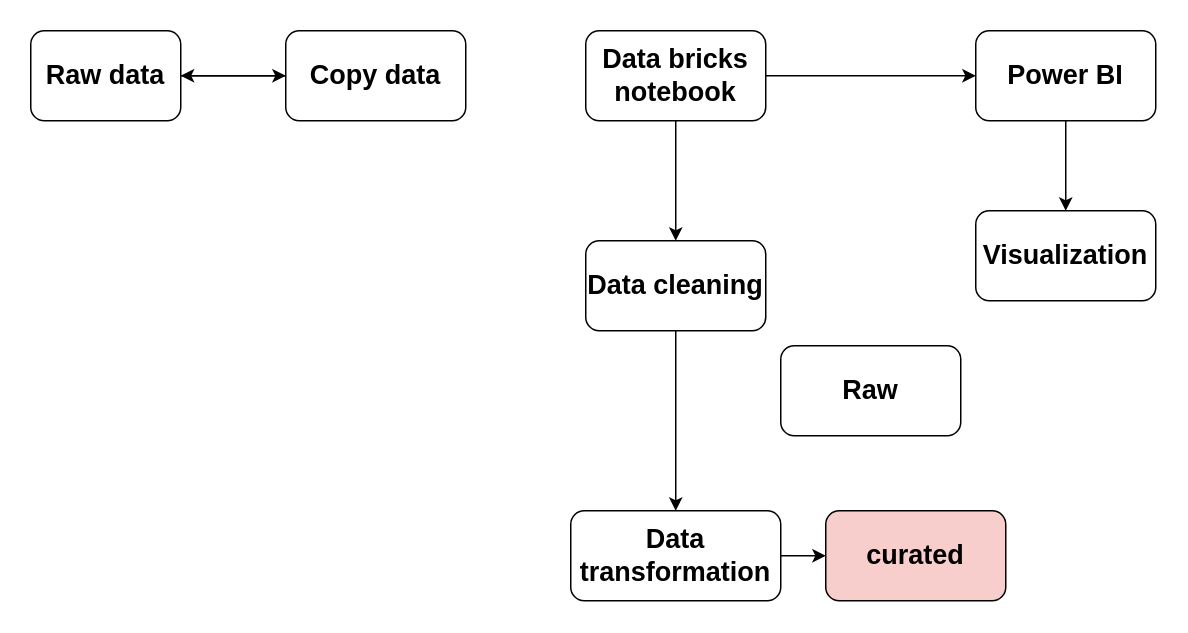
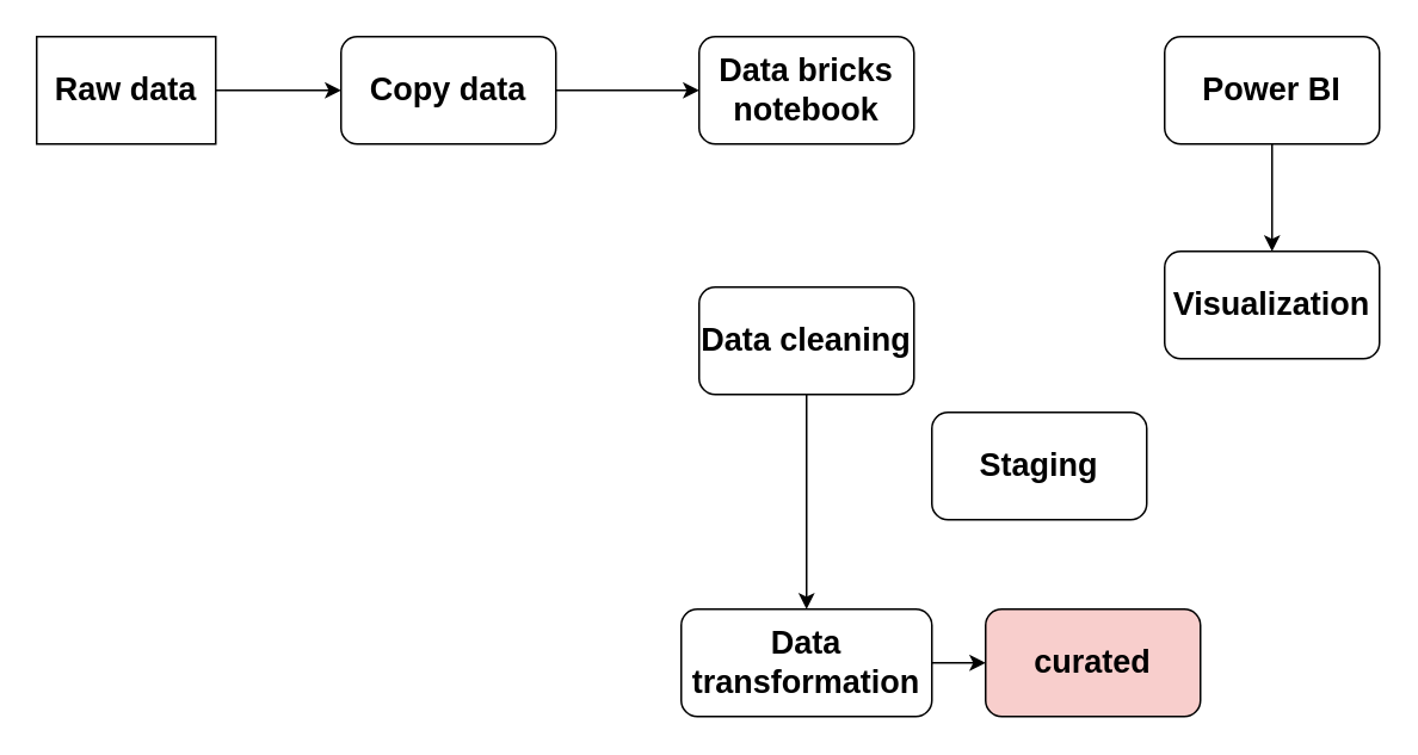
- <mxCell id="3" value="&lt;b&gt;&lt;font style=&quot;font-size: 18px;&quot;&gt;Raw data&lt;/font&gt;&lt;/b&gt;" style="rounded=1;whiteSpace=wrap;html=1;" vertex="1" parent="1"><mxGeometry x="20" y="20" width="100" height="60" as="geometry" /></mxCell>
+ <mxCell id="3" value="&lt;b&gt;&lt;font style=&quot;font-size: 18px;&quot;&gt;Raw data&lt;/font&gt;&lt;/b&gt;" style="whiteSpace=wrap;html=1;rounded=0;" vertex="1" parent="1"><mxGeometry x="20" y="20" width="100" height="60" as="geometry" /></mxCell>
- <mxCell id="4" style="edgeStyle=orthogonalEdgeStyle;rounded=0;orthogonalLoop=1;jettySize=auto;html=1;" edge="1" parent="1" source="5" target="3"><mxGeometry relative="1" as="geometry"><mxPoint x="370" y="50" as="targetPoint" /></mxGeometry></mxCell>
+ <mxCell id="4" style="edgeStyle=orthogonalEdgeStyle;rounded=0;orthogonalLoop=1;jettySize=auto;html=1;entryX=0;entryY=0.5;entryDx=0;entryDy=0;" edge="1" parent="1" source="5" target="8"><mxGeometry relative="1" as="geometry"><mxPoint x="370" y="50" as="targetPoint" /></mxGeometry></mxCell>
- <mxCell id="7" style="edgeStyle=orthogonalEdgeStyle;rounded=0;orthogonalLoop=1;jettySize=auto;html=1;entryX=0;entryY=0.5;entryDx=0;entryDy=0;" edge="1" parent="1" source="8" target="14"><mxGeometry relative="1" as="geometry"><mxPoint x="640" y="50" as="targetPoint" /></mxGeometry></mxCell>
- <mxCell id="6" value="" style="edgeStyle=orthogonalEdgeStyle;rounded=0;orthogonalLoop=1;jettySize=auto;html=1;" edge="1" parent="1" source="8" target="10"><mxGeometry relative="1" as="geometry" /></mxCell>
- <mxCell id="16" value="&lt;font style=&quot;font-size: 18px;&quot;&gt;&lt;b&gt;Raw&lt;br&gt;&lt;/b&gt;&lt;/font&gt;" style="whiteSpace=wrap;html=1;rounded=1;" vertex="1" parent="1"><mxGeometry x="520" y="230" width="120" height="60" as="geometry" /></mxCell>
+ <mxCell id="16" value="&lt;font style=&quot;font-size: 18px;&quot;&gt;&lt;b&gt;Staging&lt;br&gt;&lt;/b&gt;&lt;/font&gt;" style="whiteSpace=wrap;html=1;rounded=1;" vertex="1" parent="1"><mxGeometry x="520" y="230" width="120" height="60" as="geometry" /></mxCell>
